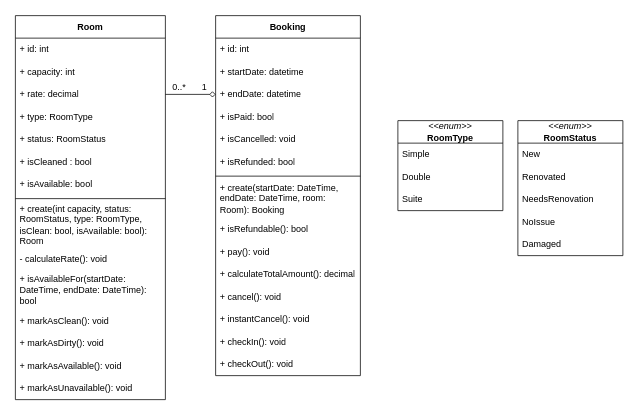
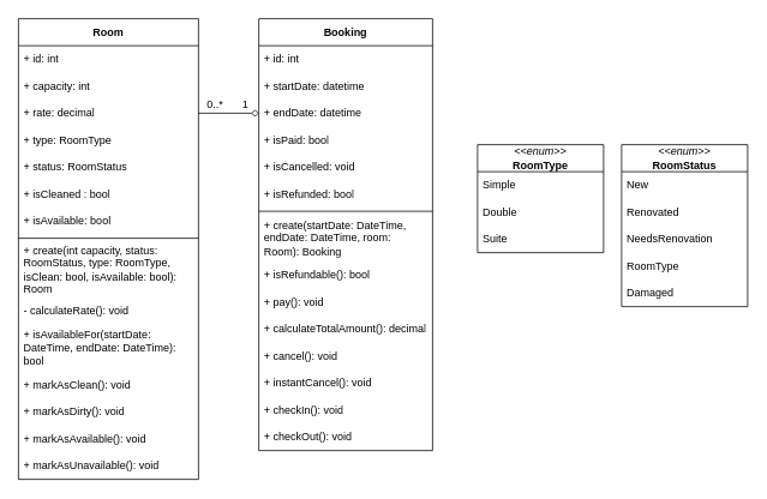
- <mxCell id="26" value="NoIssue" style="text;strokeColor=none;fillColor=none;align=left;verticalAlign=middle;spacingLeft=4;spacingRight=4;overflow=hidden;points=[[0,0.5],[1,0.5]];portConstraint=eastwest;rotatable=0;whiteSpace=wrap;html=1;" parent="22" vertex="1"><mxGeometry y="120" width="140" height="30" as="geometry" /></mxCell>
+ <mxCell id="26" value="RoomType" style="text;strokeColor=none;fillColor=none;align=left;verticalAlign=middle;spacingLeft=4;spacingRight=4;overflow=hidden;points=[[0,0.5],[1,0.5]];portConstraint=eastwest;rotatable=0;whiteSpace=wrap;html=1;" parent="22" vertex="1"><mxGeometry y="120" width="140" height="30" as="geometry" /></mxCell>
